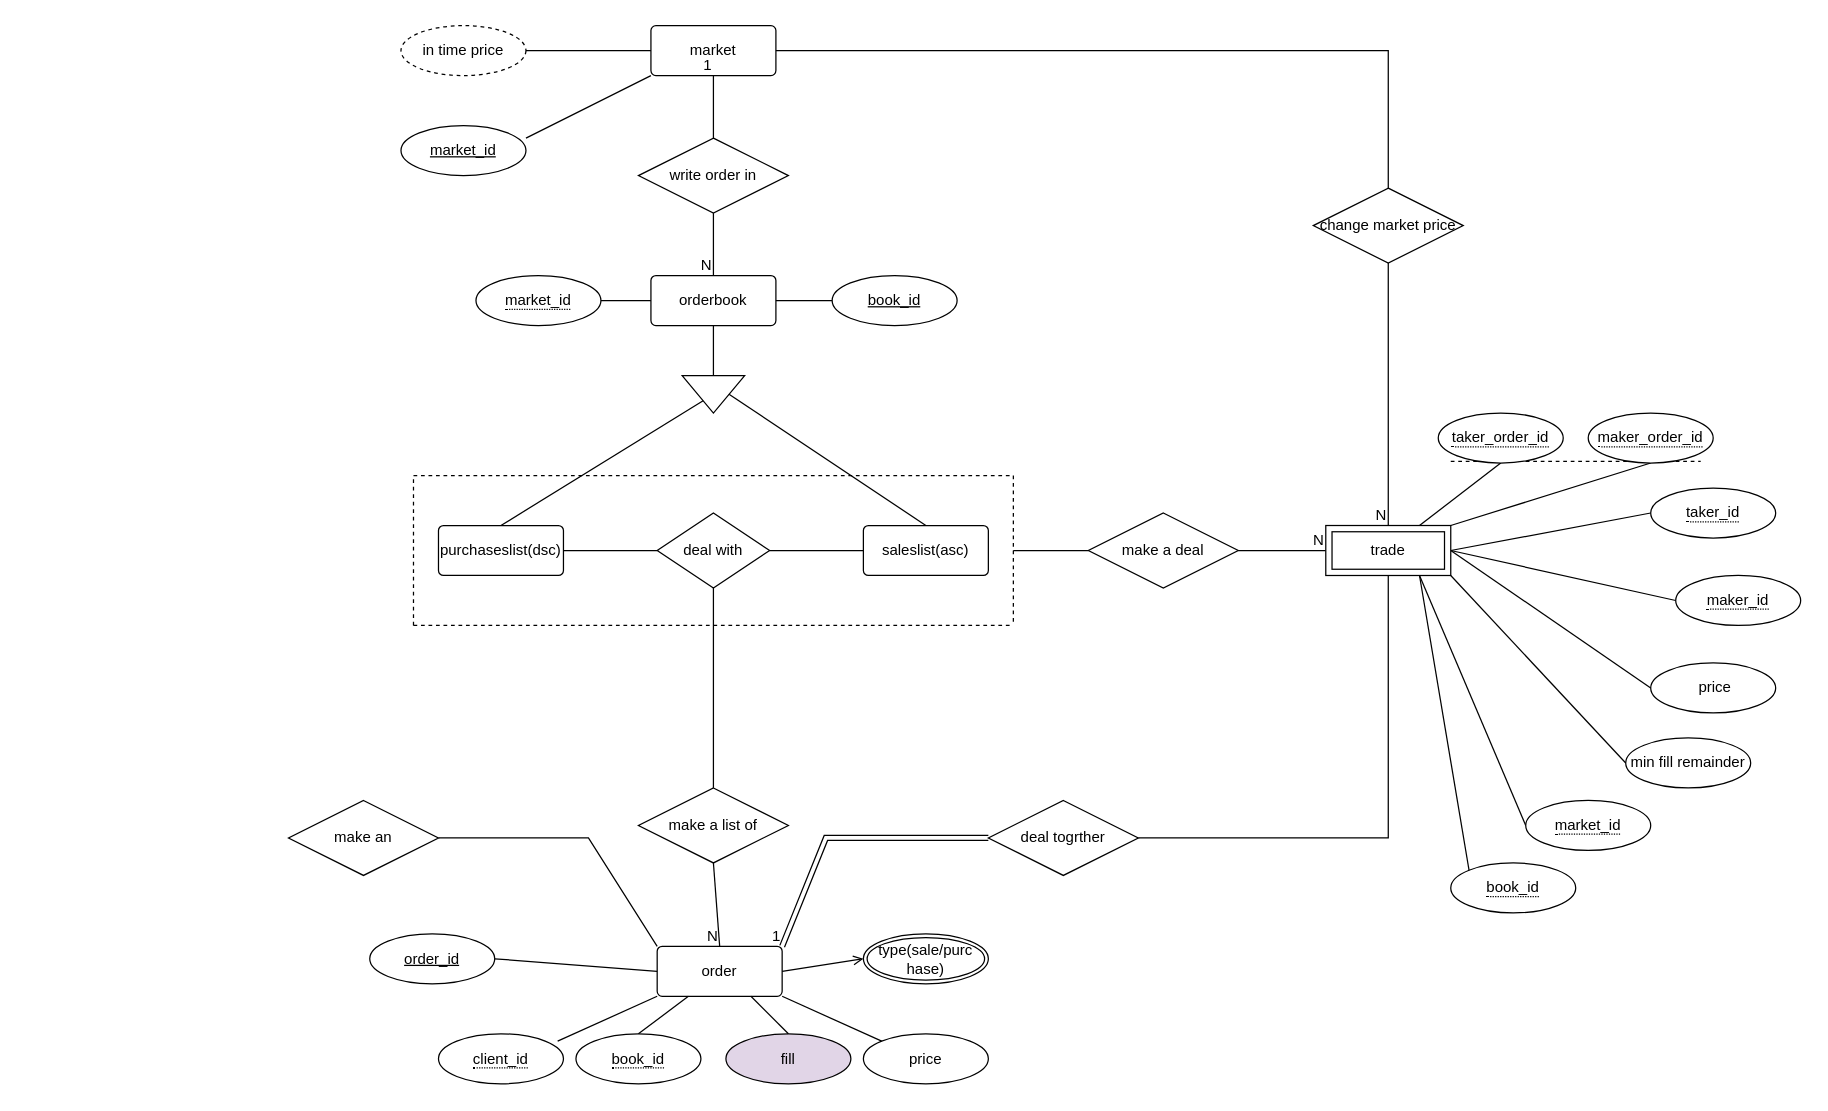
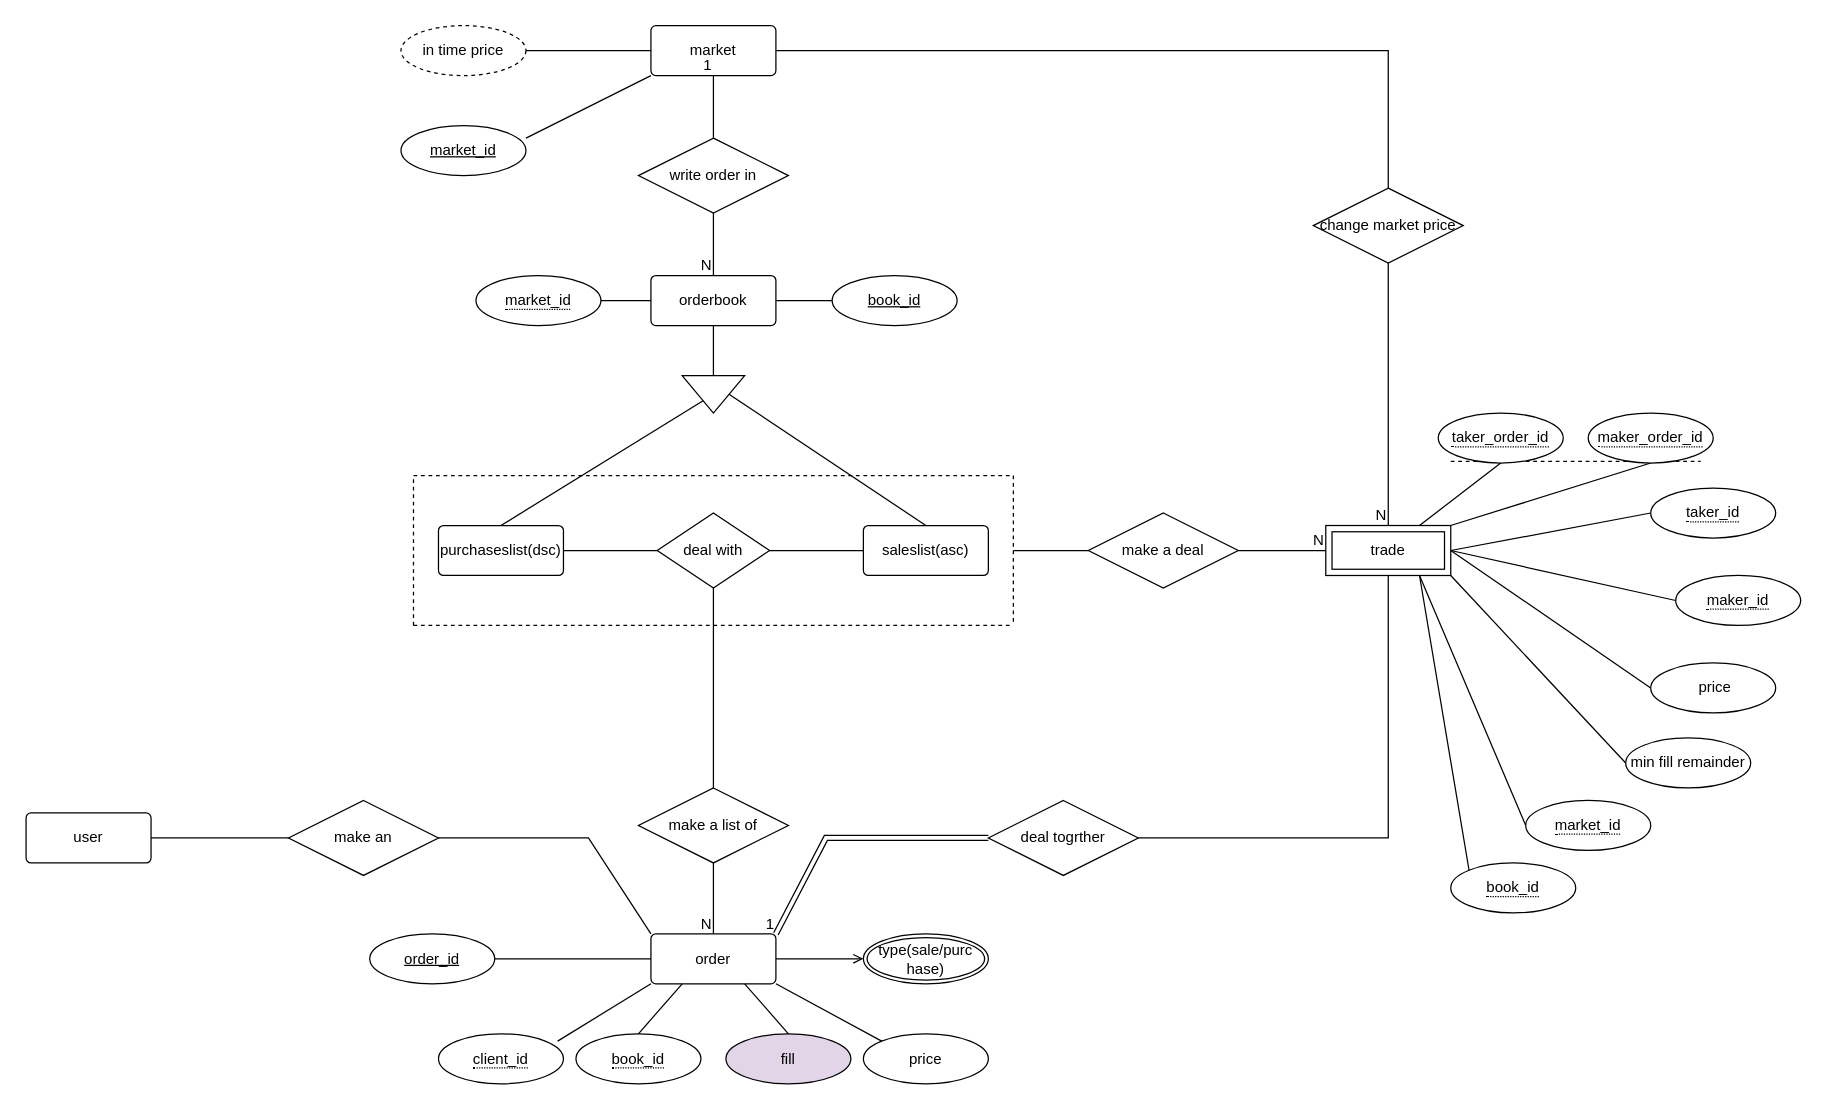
+ <mxCell id="67" value="user" style="rounded=1;arcSize=10;whiteSpace=wrap;html=1;align=center;" vertex="1" parent="1"><mxGeometry x="20" y="650" width="100" height="40" as="geometry" /></mxCell>
+ <mxCell id="68" value="" style="endArrow=none;html=1;rounded=0;exitX=1;exitY=0.5;exitDx=0;exitDy=0;entryX=0;entryY=0.5;entryDx=0;entryDy=0;" edge="1" parent="1" source="67" target="65"><mxGeometry relative="1" as="geometry"><mxPoint x="600" y="690" as="sourcePoint" /><mxPoint x="760" y="690" as="targetPoint" /></mxGeometry></mxCell>
- <mxCell id="7" value="order" style="rounded=1;arcSize=10;whiteSpace=wrap;html=1;align=center;" vertex="1" parent="1"><mxGeometry x="525" y="756.72" width="100" height="40" as="geometry" /></mxCell>
+ <mxCell id="7" value="order" style="rounded=1;arcSize=10;whiteSpace=wrap;html=1;align=center;" vertex="1" parent="1"><mxGeometry x="520" y="746.72" width="100" height="40" as="geometry" /></mxCell>
